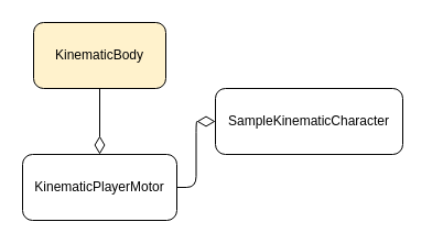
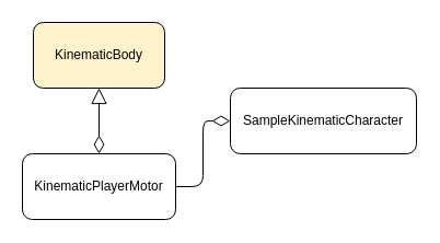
- <mxCell id="5" value="" style="endArrow=none;html=1;endSize=12;startArrow=diamondThin;startSize=14;startFill=0;edgeStyle=orthogonalEdgeStyle;align=left;verticalAlign=bottom;exitX=0.5;exitY=0;exitDx=0;exitDy=0;entryX=0.5;entryY=1;entryDx=0;entryDy=0;endFill=0;" edge="1" parent="1" source="3" target="2"><mxGeometry x="-0.8" y="-10" relative="1" as="geometry"><mxPoint x="100" y="130" as="sourcePoint" /><mxPoint x="260" y="130" as="targetPoint" /><mxPoint as="offset" /></mxGeometry></mxCell>
+ <mxCell id="5" value="" style="endArrow=block;html=1;endSize=12;startArrow=diamondThin;startSize=14;startFill=0;edgeStyle=orthogonalEdgeStyle;align=left;verticalAlign=bottom;exitX=0.5;exitY=0;exitDx=0;exitDy=0;entryX=0.5;entryY=1;entryDx=0;entryDy=0;endFill=0;" edge="1" parent="1" source="3" target="2"><mxGeometry x="-0.8" y="-10" relative="1" as="geometry"><mxPoint x="100" y="130" as="sourcePoint" /><mxPoint x="260" y="130" as="targetPoint" /><mxPoint as="offset" /></mxGeometry></mxCell>
- <mxCell id="4" value="SampleKinematicCharacter" style="rounded=1;whiteSpace=wrap;html=1;" vertex="1" parent="1"><mxGeometry x="195" y="80" width="170" height="60" as="geometry" /></mxCell>
+ <mxCell id="4" value="SampleKinematicCharacter" style="rounded=1;whiteSpace=wrap;html=1;" vertex="1" parent="1"><mxGeometry x="210" y="80" width="170" height="60" as="geometry" /></mxCell>
